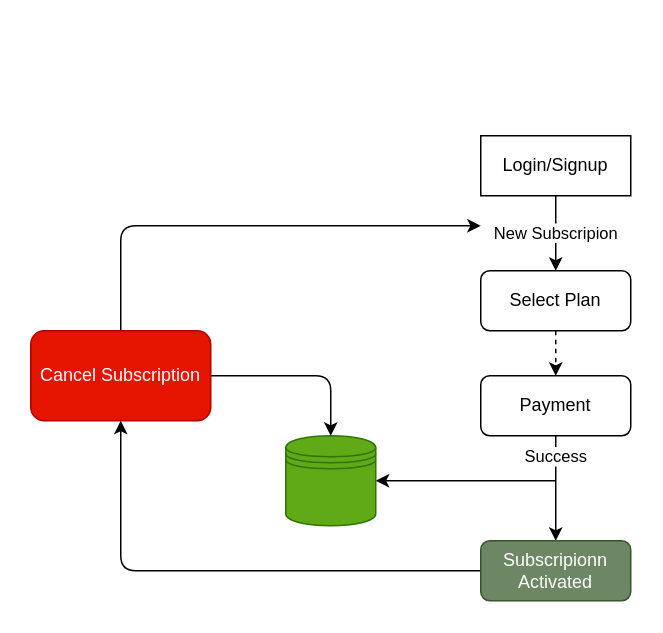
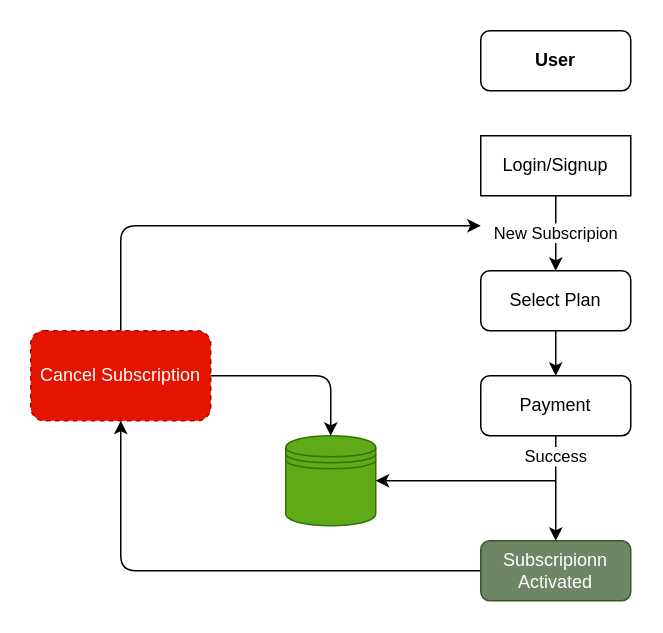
+ <mxCell id="2" value="&lt;b&gt;User&lt;/b&gt;" style="rounded=1;whiteSpace=wrap;html=1;" vertex="1" parent="1"><mxGeometry x="320" y="20" width="100" height="40" as="geometry" /></mxCell>
- <mxCell id="5" value="" style="edgeStyle=none;html=1;dashed=1;" edge="1" parent="1" source="6" target="8"><mxGeometry relative="1" as="geometry" /></mxCell>
+ <mxCell id="5" value="" style="edgeStyle=none;html=1;" edge="1" parent="1" source="6" target="8"><mxGeometry relative="1" as="geometry" /></mxCell>
- <mxCell id="14" value="Cancel Subscription" style="whiteSpace=wrap;html=1;rounded=1;fillColor=#e51400;fontColor=#ffffff;strokeColor=#B20000;" vertex="1" parent="1"><mxGeometry x="20" y="220" width="120" height="60" as="geometry" /></mxCell>
+ <mxCell id="14" value="Cancel Subscription" style="whiteSpace=wrap;html=1;rounded=1;fillColor=#e51400;fontColor=#ffffff;strokeColor=#B20000;dashed=1;" vertex="1" parent="1"><mxGeometry x="20" y="220" width="120" height="60" as="geometry" /></mxCell>
